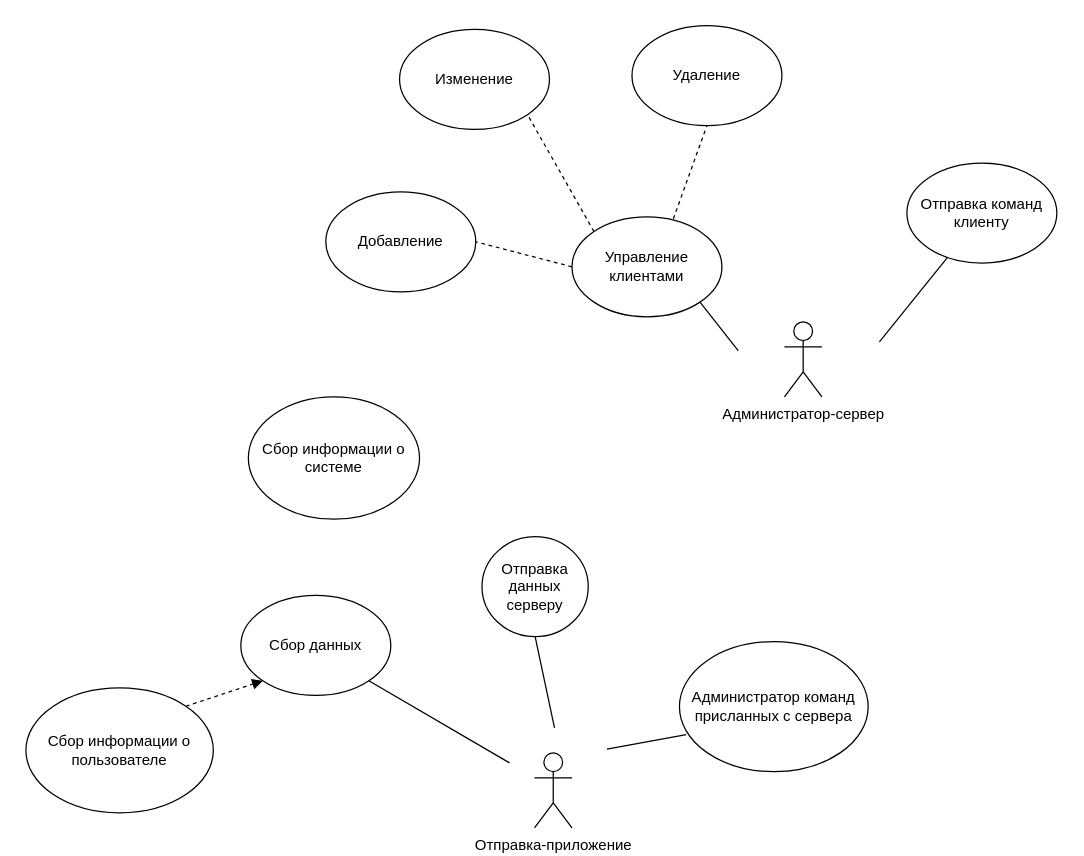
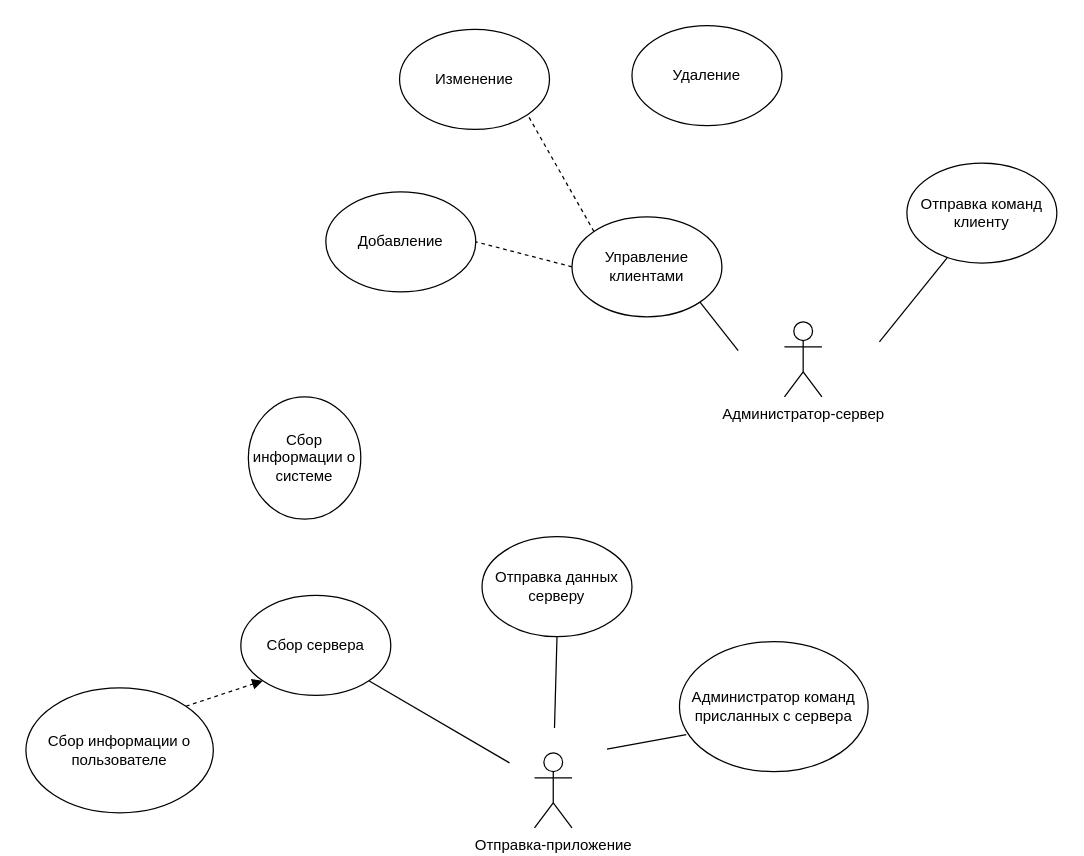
- <mxCell id="10" value="" style="endArrow=none;dashed=1;html=1;rounded=0;entryX=0.5;entryY=1;entryDx=0;entryDy=0;exitX=0.676;exitY=0.02;exitDx=0;exitDy=0;exitPerimeter=0;" edge="1" parent="1" source="3" target="7"><mxGeometry width="50" height="50" relative="1" as="geometry"><mxPoint x="611" y="134" as="sourcePoint" /><mxPoint x="527" y="124" as="targetPoint" /></mxGeometry></mxCell>
- <mxCell id="20" value="Сбор информации о системе" style="ellipse;whiteSpace=wrap;html=1;" vertex="1" parent="1"><mxGeometry x="198" y="317" width="137" height="98" as="geometry" /></mxCell>
+ <mxCell id="20" value="Сбор информации о системе" style="ellipse;whiteSpace=wrap;html=1;" vertex="1" parent="1"><mxGeometry x="198" y="317" width="90" height="98" as="geometry" /></mxCell>
- <mxCell id="15" value="Отправка данных серверу" style="ellipse;whiteSpace=wrap;html=1;" vertex="1" parent="1"><mxGeometry x="385" y="429" width="85" height="80" as="geometry" /></mxCell>
+ <mxCell id="15" value="Отправка данных серверу" style="ellipse;whiteSpace=wrap;html=1;" vertex="1" parent="1"><mxGeometry x="385" y="429" width="120" height="80" as="geometry" /></mxCell>
- <mxCell id="14" value="Сбор данных" style="ellipse;whiteSpace=wrap;html=1;" vertex="1" parent="1"><mxGeometry x="192" y="476" width="120" height="80" as="geometry" /></mxCell>
+ <mxCell id="14" value="Сбор сервера" style="ellipse;whiteSpace=wrap;html=1;" vertex="1" parent="1"><mxGeometry x="192" y="476" width="120" height="80" as="geometry" /></mxCell>
